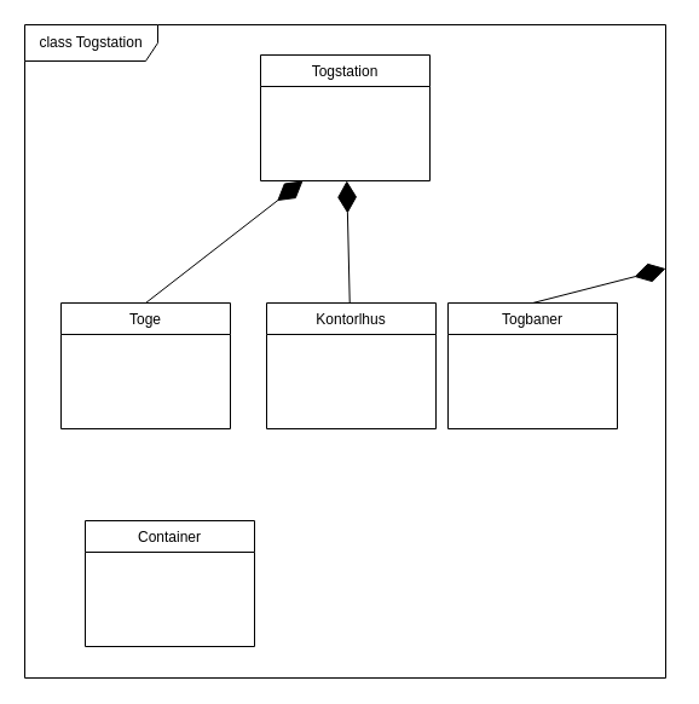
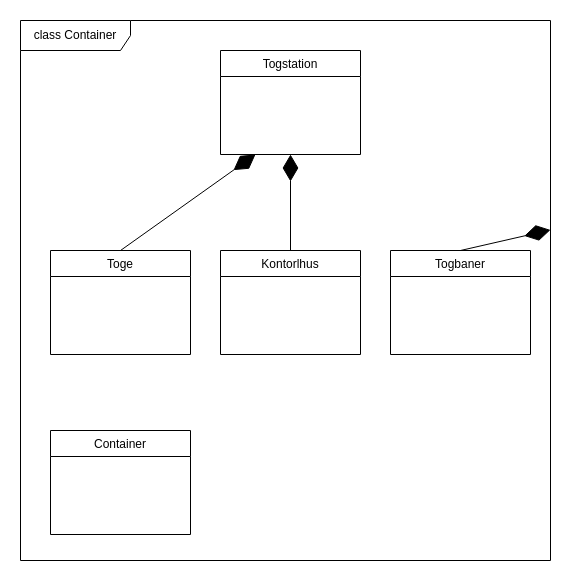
- <mxCell id="2" value="class Togstation" style="shape=umlFrame;whiteSpace=wrap;html=1;width=110;height=30;" parent="1" vertex="1"><mxGeometry x="20" y="20" width="530" height="540" as="geometry" /></mxCell>
+ <mxCell id="2" value="class Container" style="shape=umlFrame;whiteSpace=wrap;html=1;width=110;height=30;" parent="1" vertex="1"><mxGeometry x="20" y="20" width="530" height="540" as="geometry" /></mxCell>
- <mxCell id="3" value="Togstation" style="swimlane;fontStyle=0;childLayout=stackLayout;horizontal=1;startSize=26;fillColor=none;horizontalStack=0;resizeParent=1;resizeParentMax=0;resizeLast=0;collapsible=1;marginBottom=0;" parent="1" vertex="1"><mxGeometry x="215" y="45" width="140" height="104" as="geometry" /></mxCell>
+ <mxCell id="3" value="Togstation" style="swimlane;fontStyle=0;childLayout=stackLayout;horizontal=1;startSize=26;fillColor=none;horizontalStack=0;resizeParent=1;resizeParentMax=0;resizeLast=0;collapsible=1;marginBottom=0;" parent="1" vertex="1"><mxGeometry x="220" y="50" width="140" height="104" as="geometry" /></mxCell>
- <mxCell id="4" value="Togbaner" style="swimlane;fontStyle=0;childLayout=stackLayout;horizontal=1;startSize=26;fillColor=none;horizontalStack=0;resizeParent=1;resizeParentMax=0;resizeLast=0;collapsible=1;marginBottom=0;" parent="1" vertex="1"><mxGeometry x="370" y="250" width="140" height="104" as="geometry" /></mxCell>
+ <mxCell id="4" value="Togbaner" style="swimlane;fontStyle=0;childLayout=stackLayout;horizontal=1;startSize=26;fillColor=none;horizontalStack=0;resizeParent=1;resizeParentMax=0;resizeLast=0;collapsible=1;marginBottom=0;" parent="1" vertex="1"><mxGeometry x="390" y="250" width="140" height="104" as="geometry" /></mxCell>
- <mxCell id="6" value="Container" style="swimlane;fontStyle=0;childLayout=stackLayout;horizontal=1;startSize=26;fillColor=none;horizontalStack=0;resizeParent=1;resizeParentMax=0;resizeLast=0;collapsible=1;marginBottom=0;" parent="1" vertex="1"><mxGeometry x="70" y="430" width="140" height="104" as="geometry" /></mxCell>
+ <mxCell id="6" value="Container" style="swimlane;fontStyle=0;childLayout=stackLayout;horizontal=1;startSize=26;fillColor=none;horizontalStack=0;resizeParent=1;resizeParentMax=0;resizeLast=0;collapsible=1;marginBottom=0;" parent="1" vertex="1"><mxGeometry x="50" y="430" width="140" height="104" as="geometry" /></mxCell>
